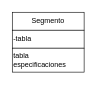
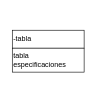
- <mxCell id="2" value="Segmento" style="rounded=0;whiteSpace=wrap;html=1;" vertex="1" parent="1"><mxGeometry x="20" y="20" width="120" height="30" as="geometry" /></mxCell>
